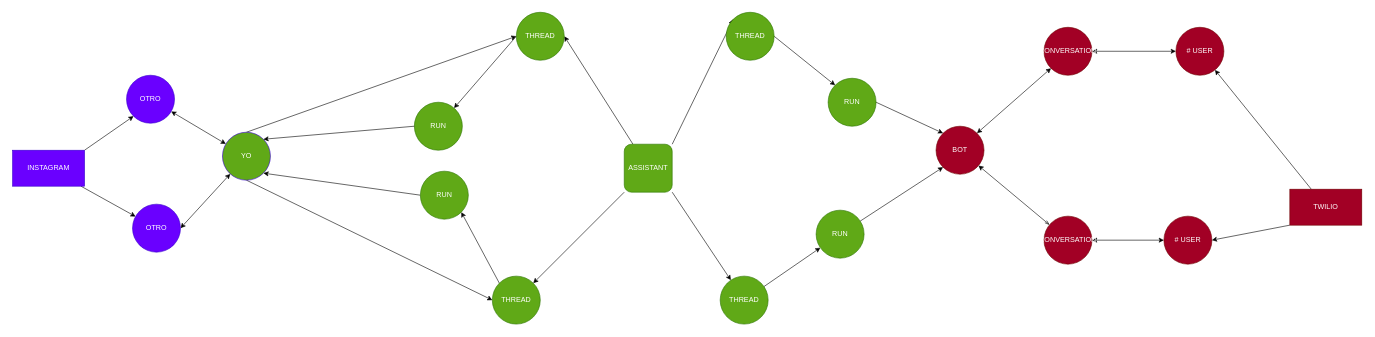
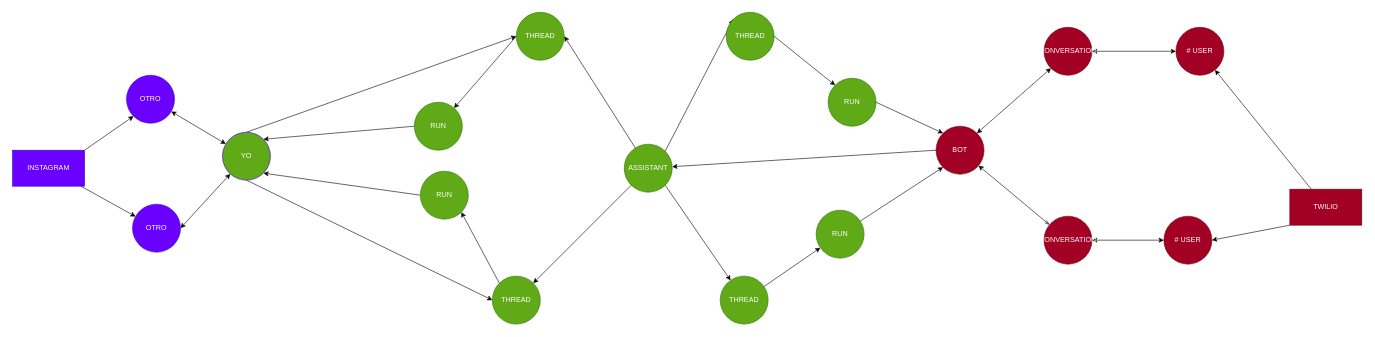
+ <mxCell id="18" style="edgeStyle=none;rounded=0;orthogonalLoop=1;jettySize=auto;html=1;exitX=0;exitY=0.5;exitDx=0;exitDy=0;strokeColor=default;align=center;verticalAlign=middle;fontFamily=Helvetica;fontSize=11;fontColor=default;labelBackgroundColor=default;endArrow=classic;" edge="1" parent="1" source="17" target="24"><mxGeometry relative="1" as="geometry"><mxPoint x="1248.48" y="340.64" as="targetPoint" /></mxGeometry></mxCell>
- <mxCell id="24" value="ASSISTANT" style="whiteSpace=wrap;html=1;fillColor=#60a917;fontColor=#ffffff;strokeColor=#2D7600;rounded=1;" vertex="1" parent="1"><mxGeometry x="1040" y="240" width="80" height="80" as="geometry" /></mxCell>
+ <mxCell id="24" value="ASSISTANT" style="ellipse;whiteSpace=wrap;html=1;rounded=0;fillColor=#60a917;fontColor=#ffffff;strokeColor=#2D7600;" vertex="1" parent="1"><mxGeometry x="1040" y="240" width="80" height="80" as="geometry" /></mxCell>
